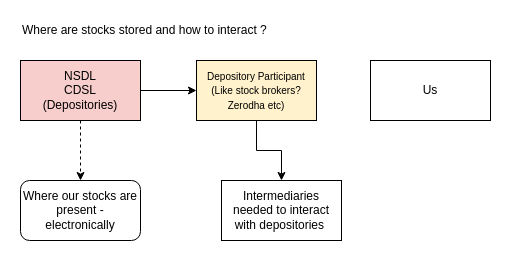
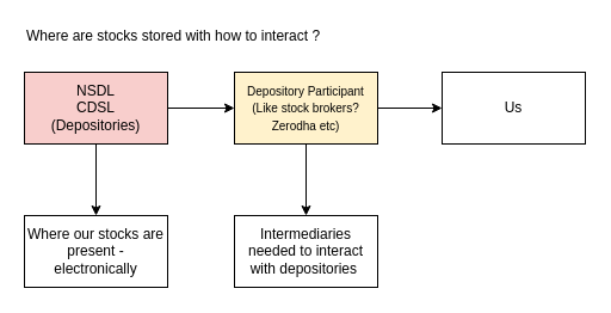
- <mxCell id="11" value="Where are stocks stored and how to interact ?" style="text;html=1;strokeColor=none;fillColor=none;align=left;verticalAlign=middle;whiteSpace=wrap;rounded=0;" vertex="1" parent="1"><mxGeometry x="20" y="20" width="360" height="20" as="geometry" /></mxCell>
+ <mxCell id="11" value="Where are stocks stored with how to interact ?" style="text;html=1;strokeColor=none;fillColor=none;align=left;verticalAlign=middle;whiteSpace=wrap;rounded=0;" vertex="1" parent="1"><mxGeometry x="20" y="20" width="360" height="20" as="geometry" /></mxCell>
+ <mxCell id="5" value="" style="edgeStyle=orthogonalEdgeStyle;rounded=0;orthogonalLoop=1;jettySize=auto;html=1;" parent="1" source="7" target="8" edge="1"><mxGeometry relative="1" as="geometry" /></mxCell>
- <mxCell id="3" value="" style="edgeStyle=orthogonalEdgeStyle;rounded=0;orthogonalLoop=1;jettySize=auto;html=1;dashed=1;" edge="1" parent="1" source="4" target="10"><mxGeometry relative="1" as="geometry" /></mxCell>
+ <mxCell id="3" value="" style="edgeStyle=orthogonalEdgeStyle;rounded=0;orthogonalLoop=1;jettySize=auto;html=1;" edge="1" parent="1" source="4" target="10"><mxGeometry relative="1" as="geometry" /></mxCell>
- <mxCell id="10" value="Where our stocks are present - electronically" style="whiteSpace=wrap;html=1;rounded=1;" vertex="1" parent="1"><mxGeometry x="20" y="180" width="120" height="60" as="geometry" /></mxCell>
+ <mxCell id="10" value="Where our stocks are present - electronically" style="rounded=0;whiteSpace=wrap;html=1;" vertex="1" parent="1"><mxGeometry x="20" y="180" width="120" height="60" as="geometry" /></mxCell>
- <mxCell id="9" value="Intermediaries needed to interact with depositories&amp;nbsp;" style="rounded=0;whiteSpace=wrap;html=1;" vertex="1" parent="1"><mxGeometry x="221" y="180" width="120" height="60" as="geometry" /></mxCell>
+ <mxCell id="9" value="Intermediaries needed to interact with depositories&amp;nbsp;" style="rounded=0;whiteSpace=wrap;html=1;" vertex="1" parent="1"><mxGeometry x="196" y="180" width="120" height="60" as="geometry" /></mxCell>
